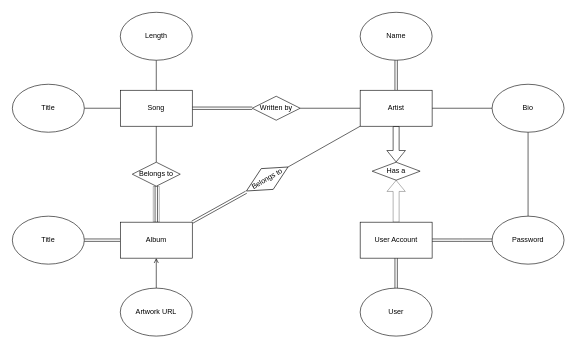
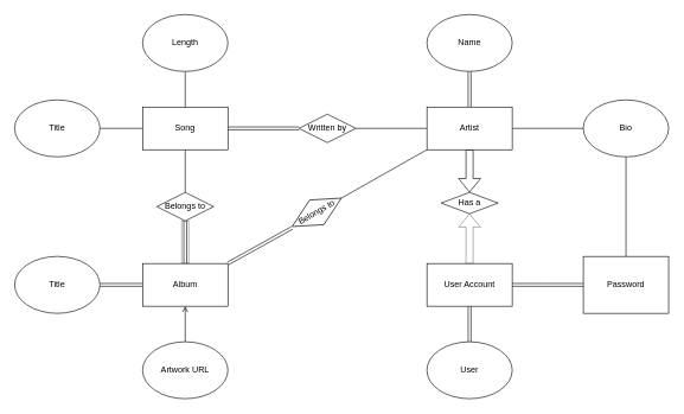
- <mxCell id="24" value="Password" style="ellipse;whiteSpace=wrap;html=1;" vertex="1" parent="1"><mxGeometry x="820" y="360" width="120" height="80" as="geometry" /></mxCell>
+ <mxCell id="24" value="Password" style="whiteSpace=wrap;html=1;rounded=0;" vertex="1" parent="1"><mxGeometry x="820" y="360" width="120" height="80" as="geometry" /></mxCell>
